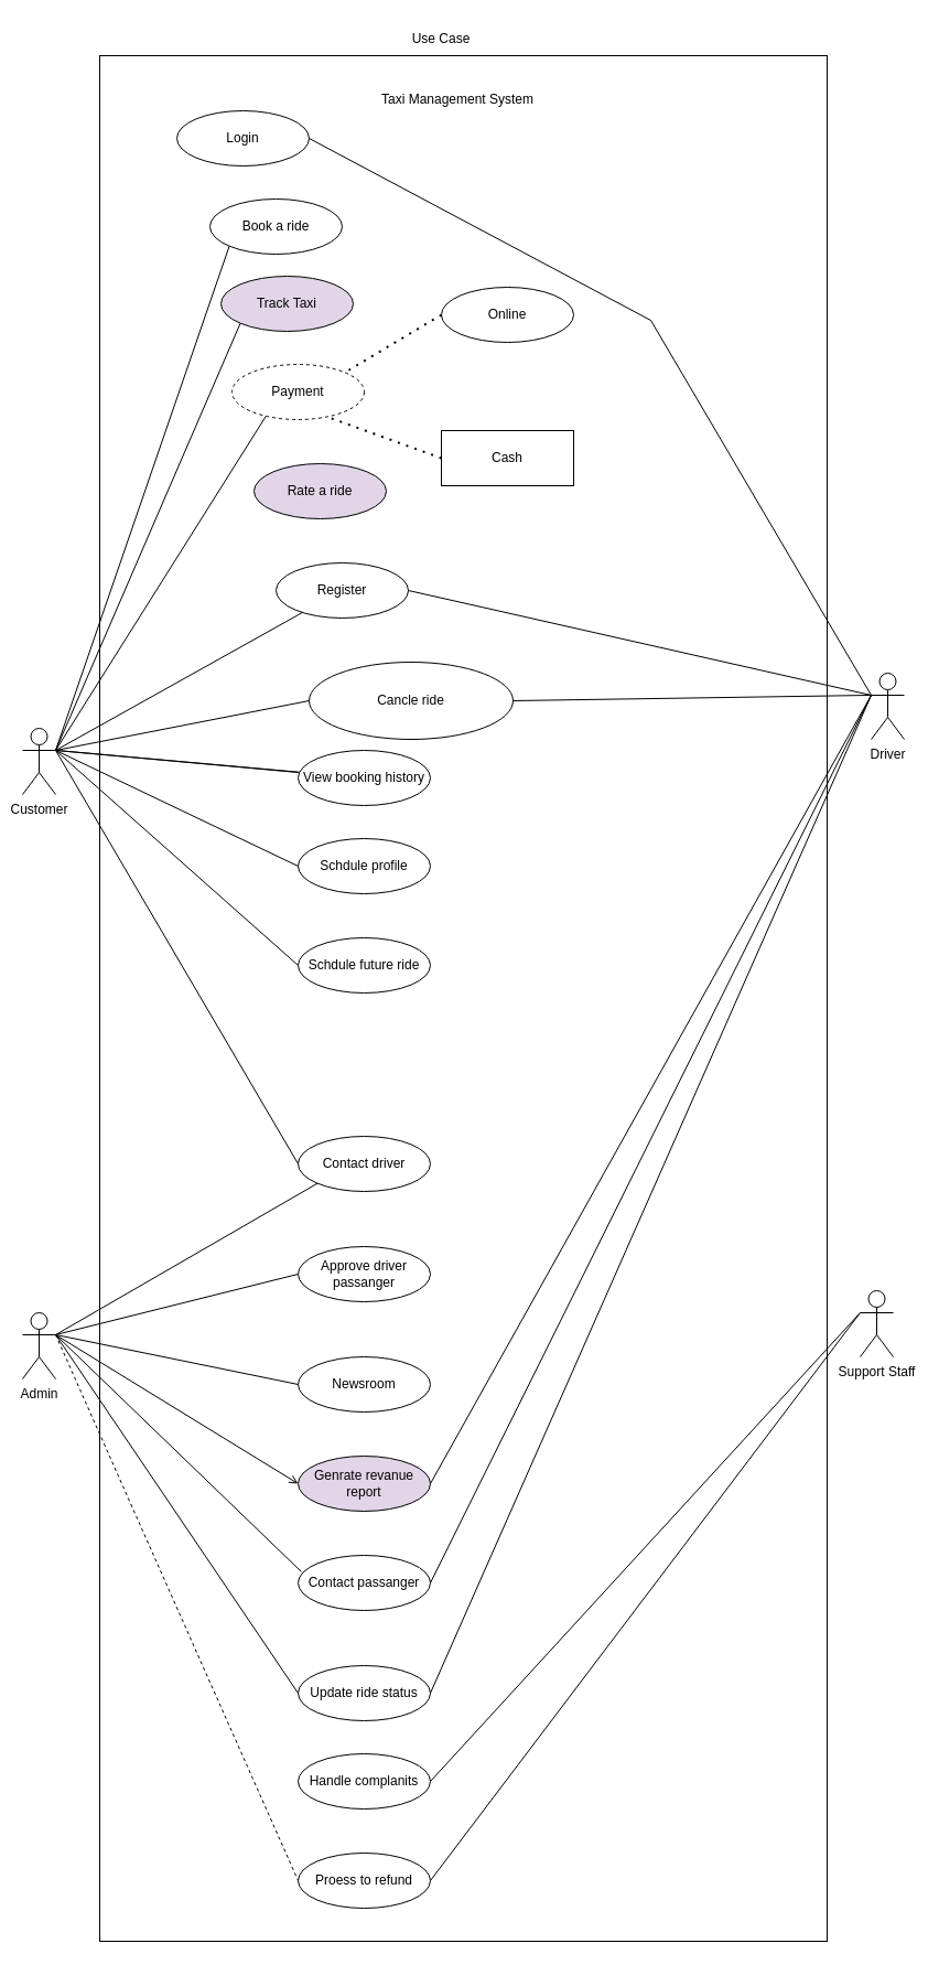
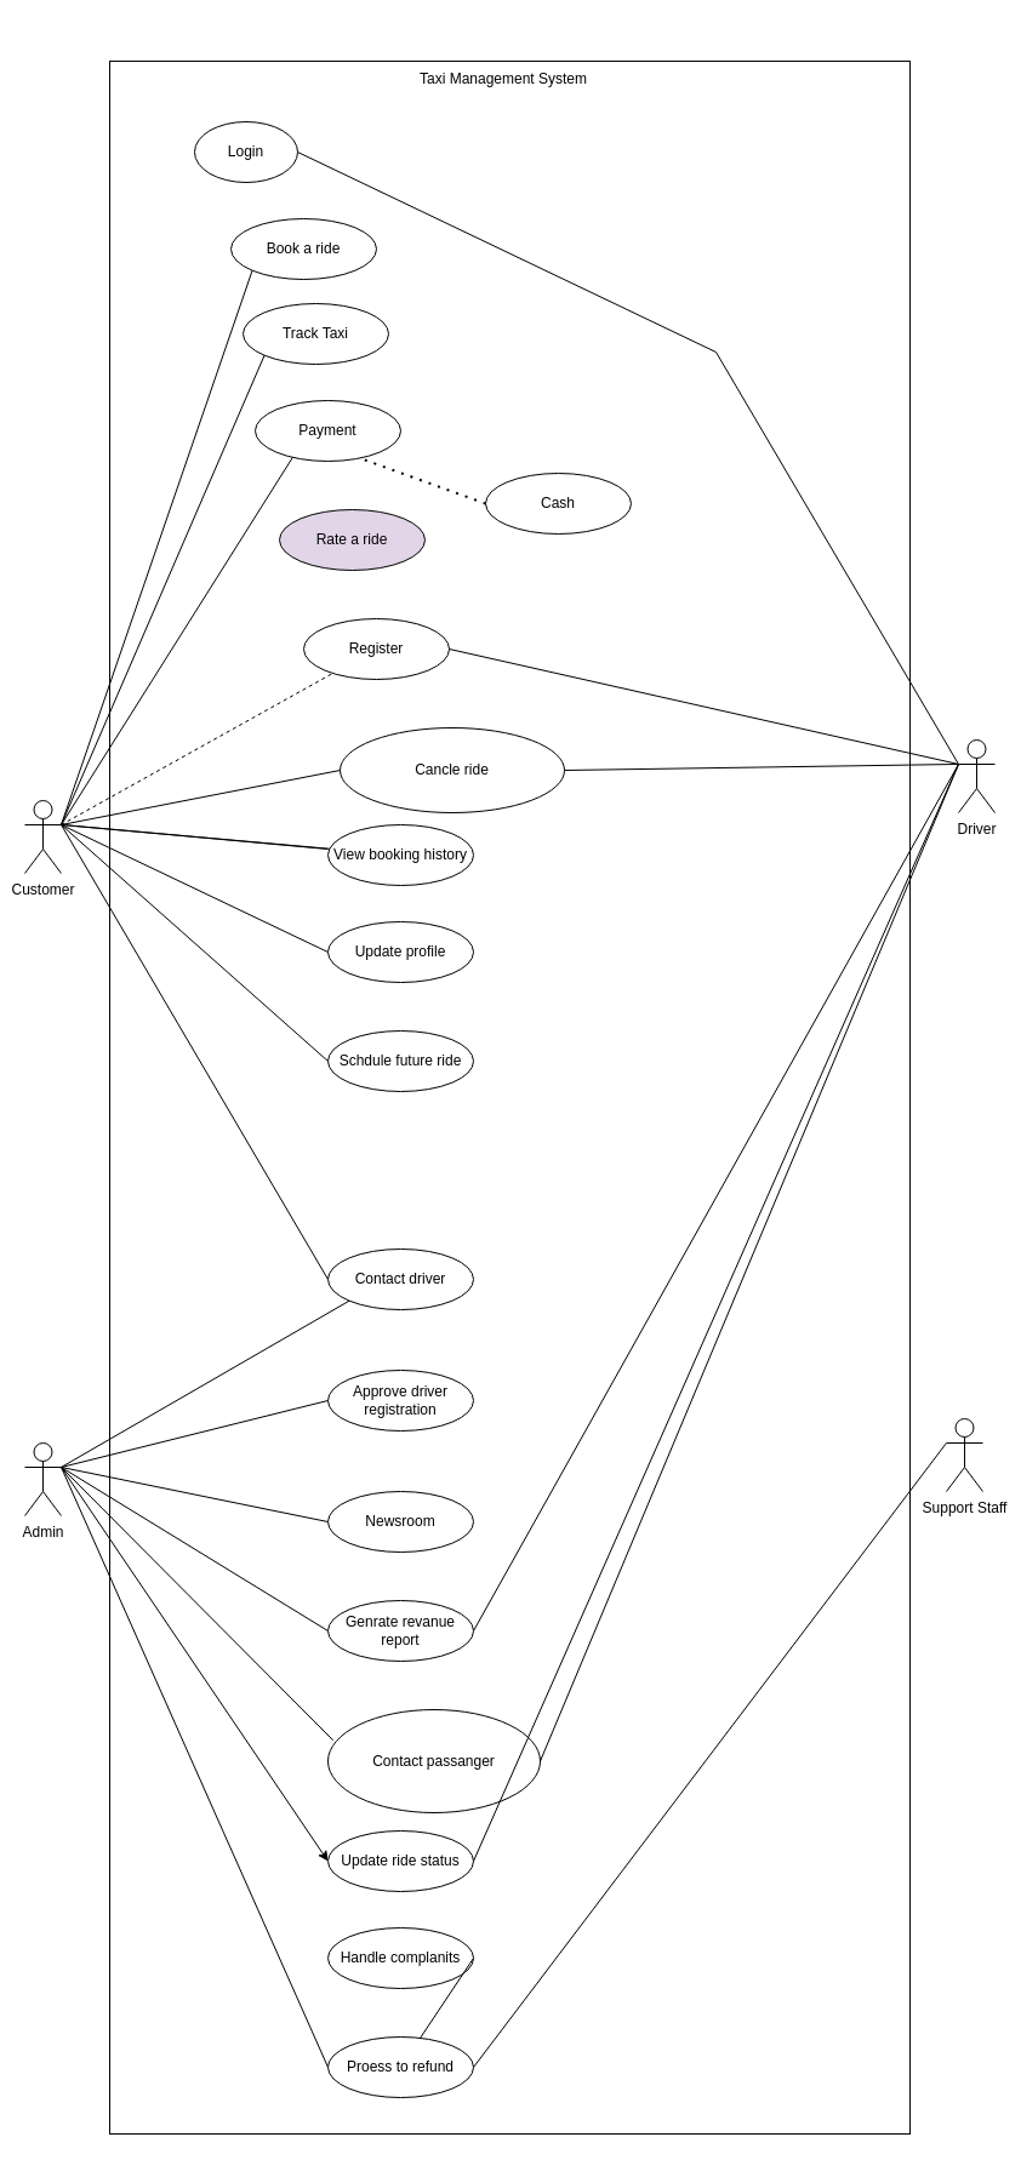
- <mxCell id="4" value="Use Case" style="text;html=1;align=center;verticalAlign=middle;whiteSpace=wrap;rounded=0;" parent="1" vertex="1"><mxGeometry x="370" y="20" width="60" height="30" as="geometry" /></mxCell>
- <mxCell id="5" value="Taxi Management System" style="text;html=1;align=center;verticalAlign=middle;whiteSpace=wrap;rounded=0;" parent="1" vertex="1"><mxGeometry x="330" y="75" width="170" height="30" as="geometry" /></mxCell>
+ <mxCell id="5" value="Taxi Management System" style="text;html=1;align=center;verticalAlign=middle;whiteSpace=wrap;rounded=0;" parent="1" vertex="1"><mxGeometry x="330" y="50" width="170" height="30" as="geometry" /></mxCell>
- <mxCell id="6" value="Login" style="ellipse;whiteSpace=wrap;html=1;" parent="1" vertex="1"><mxGeometry x="160" y="100" width="120" height="50" as="geometry" /></mxCell>
+ <mxCell id="6" value="Login" style="ellipse;whiteSpace=wrap;html=1;" parent="1" vertex="1"><mxGeometry x="160" y="100" width="85" height="50" as="geometry" /></mxCell>
- <mxCell id="9" value="Track Taxi" style="ellipse;whiteSpace=wrap;html=1;fillColor=#e1d5e7;" parent="1" vertex="1"><mxGeometry x="200" y="250" width="120" height="50" as="geometry" /></mxCell>
+ <mxCell id="9" value="Track Taxi" style="ellipse;whiteSpace=wrap;html=1;" parent="1" vertex="1"><mxGeometry x="200" y="250" width="120" height="50" as="geometry" /></mxCell>
- <mxCell id="53" value="Online" style="ellipse;whiteSpace=wrap;html=1;" parent="1" vertex="1"><mxGeometry x="400" y="260" width="120" height="50" as="geometry" /></mxCell>
- <mxCell id="54" value="" style="endArrow=none;dashed=1;html=1;dashPattern=1 3;strokeWidth=2;rounded=0;entryX=1;entryY=0;entryDx=0;entryDy=0;exitX=0;exitY=0.5;exitDx=0;exitDy=0;" parent="1" source="53" target="8" edge="1"><mxGeometry width="50" height="50" relative="1" as="geometry"><mxPoint x="390" y="330" as="sourcePoint" /><mxPoint x="280" y="380" as="targetPoint" /></mxGeometry></mxCell>
- <mxCell id="8" value="Payment" style="ellipse;whiteSpace=wrap;html=1;dashed=1;" parent="1" vertex="1"><mxGeometry x="210" y="330" width="120" height="50" as="geometry" /></mxCell>
+ <mxCell id="8" value="Payment" style="ellipse;whiteSpace=wrap;html=1;" parent="1" vertex="1"><mxGeometry x="210" y="330" width="120" height="50" as="geometry" /></mxCell>
- <mxCell id="52" value="Cash" style="whiteSpace=wrap;html=1;rounded=0;" parent="1" vertex="1"><mxGeometry x="400" y="390" width="120" height="50" as="geometry" /></mxCell>
+ <mxCell id="52" value="Cash" style="ellipse;whiteSpace=wrap;html=1;" parent="1" vertex="1"><mxGeometry x="400" y="390" width="120" height="50" as="geometry" /></mxCell>
- <mxCell id="29" value="" style="endArrow=none;html=1;rounded=0;exitX=1;exitY=0.333;exitDx=0;exitDy=0;exitPerimeter=0;" parent="1" source="3" target="11" edge="1"><mxGeometry width="50" height="50" relative="1" as="geometry"><mxPoint x="220" y="610" as="sourcePoint" /><mxPoint x="270" y="560" as="targetPoint" /></mxGeometry></mxCell>
+ <mxCell id="29" value="" style="endArrow=none;html=1;rounded=0;exitX=1;exitY=0.333;exitDx=0;exitDy=0;exitPerimeter=0;dashed=1;" parent="1" source="3" target="11" edge="1"><mxGeometry width="50" height="50" relative="1" as="geometry"><mxPoint x="220" y="610" as="sourcePoint" /><mxPoint x="270" y="560" as="targetPoint" /></mxGeometry></mxCell>
- <mxCell id="15" value="Schdule profile" style="ellipse;whiteSpace=wrap;html=1;" parent="1" vertex="1"><mxGeometry x="270" y="760" width="120" height="50" as="geometry" /></mxCell>
+ <mxCell id="15" value="Update profile" style="ellipse;whiteSpace=wrap;html=1;" parent="1" vertex="1"><mxGeometry x="270" y="760" width="120" height="50" as="geometry" /></mxCell>
- <mxCell id="17" value="Approve driver passanger" style="ellipse;whiteSpace=wrap;html=1;" parent="1" vertex="1"><mxGeometry x="270" y="1130" width="120" height="50" as="geometry" /></mxCell>
+ <mxCell id="17" value="Approve driver registration" style="ellipse;whiteSpace=wrap;html=1;" parent="1" vertex="1"><mxGeometry x="270" y="1130" width="120" height="50" as="geometry" /></mxCell>
- <mxCell id="37" value="" style="endArrow=open;html=1;rounded=0;exitX=1;exitY=0.333;exitDx=0;exitDy=0;exitPerimeter=0;entryX=0;entryY=0.5;entryDx=0;entryDy=0;" parent="1" source="24" target="18" edge="1"><mxGeometry width="50" height="50" relative="1" as="geometry"><mxPoint x="220" y="1470" as="sourcePoint" /><mxPoint x="270" y="1420" as="targetPoint" /></mxGeometry></mxCell>
+ <mxCell id="37" value="" style="endArrow=none;html=1;rounded=0;exitX=1;exitY=0.333;exitDx=0;exitDy=0;exitPerimeter=0;entryX=0;entryY=0.5;entryDx=0;entryDy=0;" parent="1" source="24" target="18" edge="1"><mxGeometry width="50" height="50" relative="1" as="geometry"><mxPoint x="220" y="1470" as="sourcePoint" /><mxPoint x="270" y="1420" as="targetPoint" /></mxGeometry></mxCell>
- <mxCell id="18" value="Genrate revanue report" style="ellipse;whiteSpace=wrap;html=1;fillColor=#e1d5e7;" parent="1" vertex="1"><mxGeometry x="270" y="1320" width="120" height="50" as="geometry" /></mxCell>
+ <mxCell id="18" value="Genrate revanue report" style="ellipse;whiteSpace=wrap;html=1;" parent="1" vertex="1"><mxGeometry x="270" y="1320" width="120" height="50" as="geometry" /></mxCell>
- <mxCell id="50" value="" style="endArrow=none;html=1;rounded=0;entryX=0;entryY=0.333;entryDx=0;entryDy=0;entryPerimeter=0;exitX=1;exitY=0.5;exitDx=0;exitDy=0;" parent="1" source="22" target="48" edge="1"><mxGeometry width="50" height="50" relative="1" as="geometry"><mxPoint x="620" y="1550" as="sourcePoint" /><mxPoint x="670" y="1500" as="targetPoint" /></mxGeometry></mxCell>
+ <mxCell id="50" value="" style="endArrow=none;html=1;rounded=0;exitX=1;exitY=0.5;exitDx=0;exitDy=0;" parent="1" source="22" target="23" edge="1"><mxGeometry width="50" height="50" relative="1" as="geometry"><mxPoint x="620" y="1550" as="sourcePoint" /><mxPoint x="670" y="1500" as="targetPoint" /></mxGeometry></mxCell>
- <mxCell id="20" value="Contact passanger" style="ellipse;whiteSpace=wrap;html=1;" parent="1" vertex="1"><mxGeometry x="270" y="1410" width="120" height="50" as="geometry" /></mxCell>
+ <mxCell id="20" value="Contact passanger" style="ellipse;whiteSpace=wrap;html=1;" parent="1" vertex="1"><mxGeometry x="270" y="1410" width="175" height="85" as="geometry" /></mxCell>
- <mxCell id="47" value="" style="endArrow=none;html=1;rounded=0;exitX=1;exitY=0.333;exitDx=0;exitDy=0;exitPerimeter=0;entryX=0;entryY=0.5;entryDx=0;entryDy=0;dashed=1;" parent="1" source="24" target="23" edge="1"><mxGeometry width="50" height="50" relative="1" as="geometry"><mxPoint x="520" y="1560" as="sourcePoint" /><mxPoint x="570" y="1510" as="targetPoint" /></mxGeometry></mxCell>
+ <mxCell id="47" value="" style="endArrow=none;html=1;rounded=0;exitX=1;exitY=0.333;exitDx=0;exitDy=0;exitPerimeter=0;entryX=0;entryY=0.5;entryDx=0;entryDy=0;" parent="1" source="24" target="23" edge="1"><mxGeometry width="50" height="50" relative="1" as="geometry"><mxPoint x="520" y="1560" as="sourcePoint" /><mxPoint x="570" y="1510" as="targetPoint" /></mxGeometry></mxCell>
- <mxCell id="39" value="" style="endArrow=none;html=1;rounded=0;exitX=1;exitY=0.333;exitDx=0;exitDy=0;exitPerimeter=0;entryX=0;entryY=0.5;entryDx=0;entryDy=0;" parent="1" source="24" target="21" edge="1"><mxGeometry width="50" height="50" relative="1" as="geometry"><mxPoint x="220" y="1470" as="sourcePoint" /><mxPoint x="270" y="1420" as="targetPoint" /></mxGeometry></mxCell>
+ <mxCell id="39" value="" style="endArrow=classic;html=1;rounded=0;exitX=1;exitY=0.333;exitDx=0;exitDy=0;exitPerimeter=0;entryX=0;entryY=0.5;entryDx=0;entryDy=0;" parent="1" source="24" target="21" edge="1"><mxGeometry width="50" height="50" relative="1" as="geometry"><mxPoint x="220" y="1470" as="sourcePoint" /><mxPoint x="270" y="1420" as="targetPoint" /></mxGeometry></mxCell>
